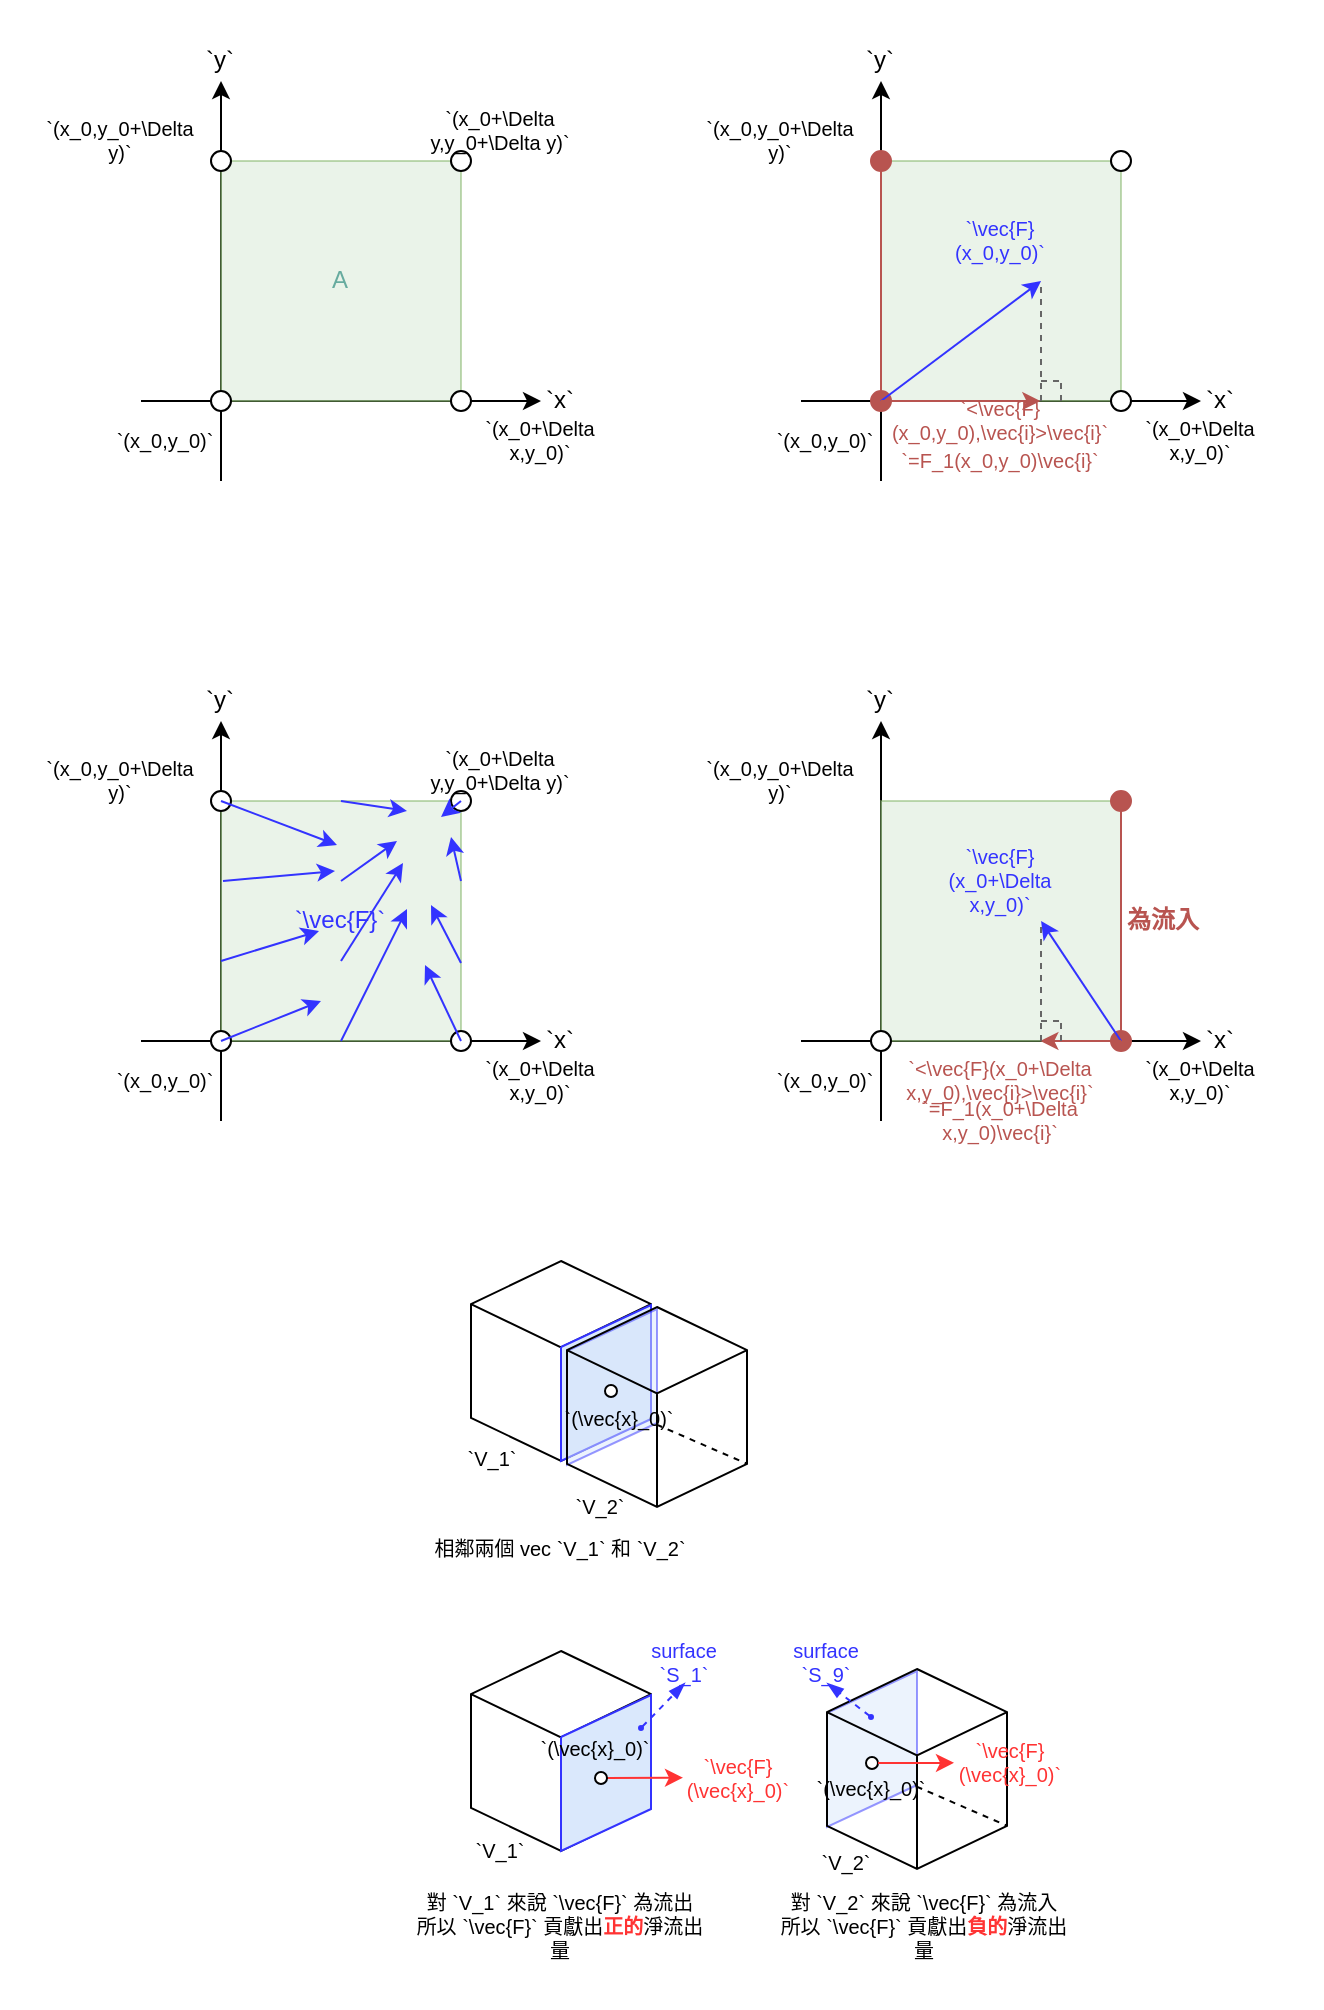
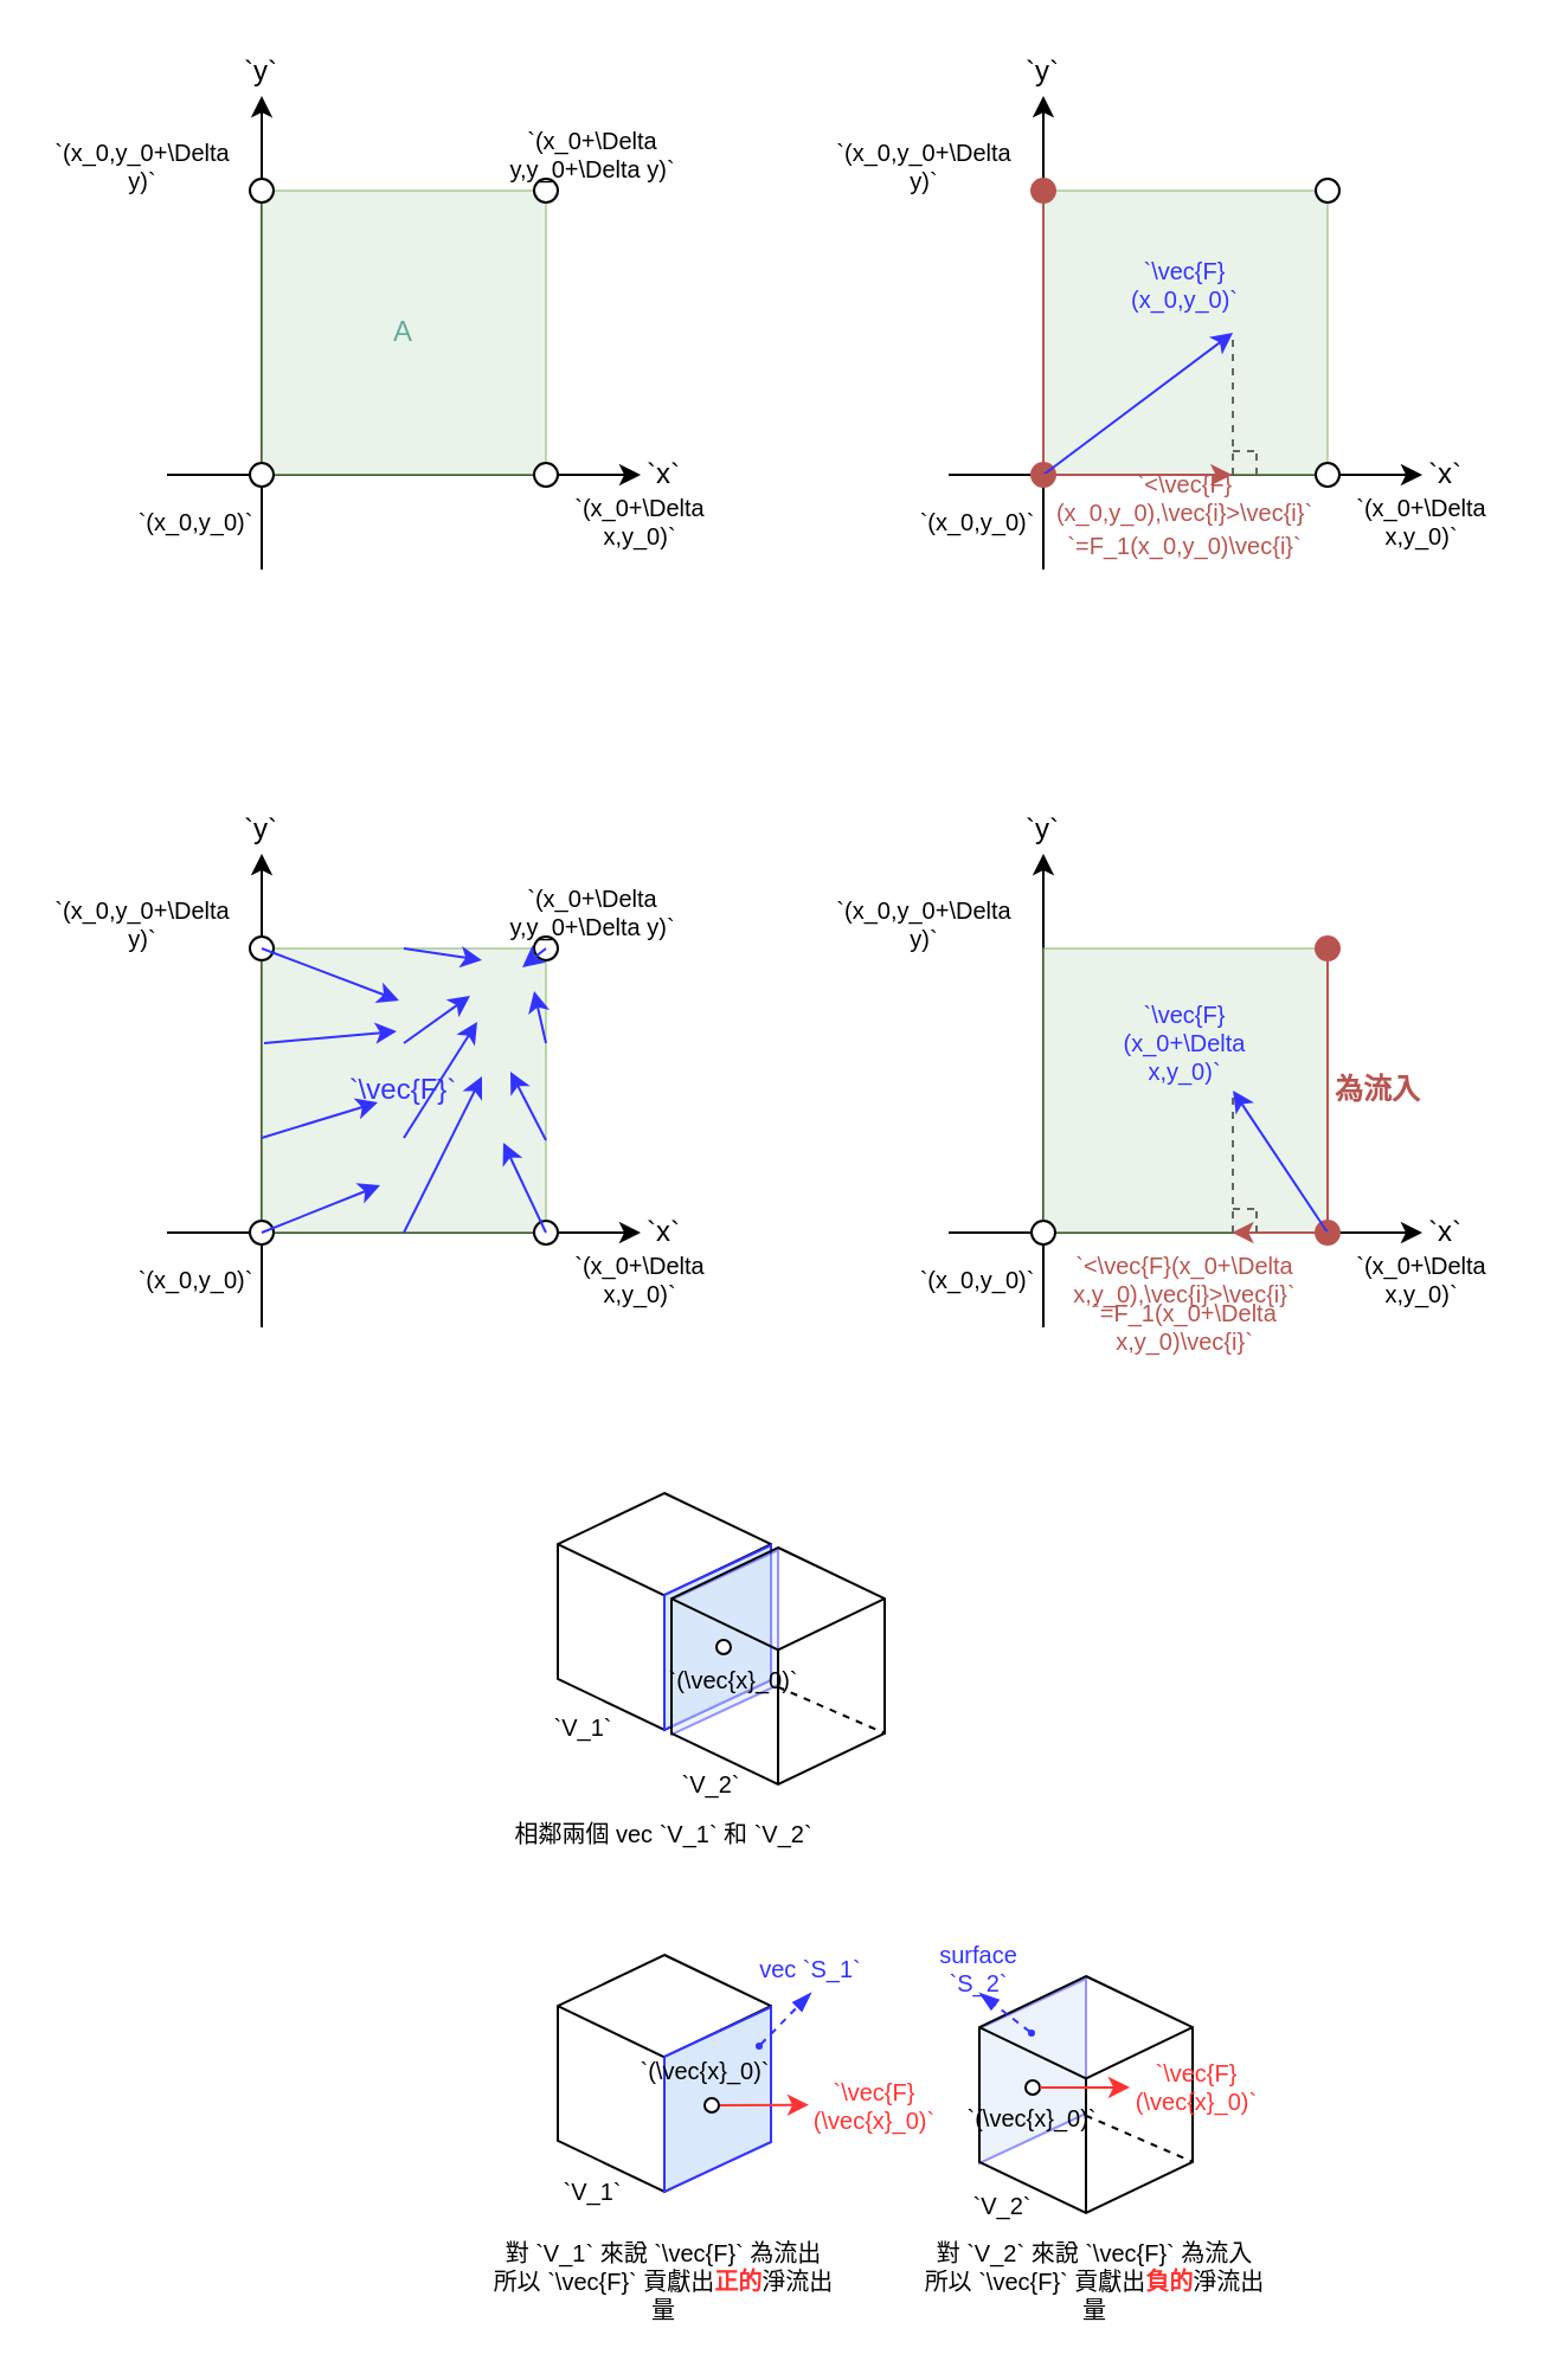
- <mxCell id="114" value="&lt;font color=&quot;#3333ff&quot;&gt;surface `S_1`&lt;/font&gt;" style="text;html=1;align=center;verticalAlign=middle;whiteSpace=wrap;rounded=0;fontSize=10;" vertex="1" parent="1"><mxGeometry x="315" y="821" width="54" height="20" as="geometry" /></mxCell>
+ <mxCell id="114" value="&lt;font color=&quot;#3333ff&quot;&gt;vec `S_1`&lt;/font&gt;" style="text;html=1;align=center;verticalAlign=middle;whiteSpace=wrap;rounded=0;fontSize=10;" vertex="1" parent="1"><mxGeometry x="315" y="821" width="54" height="20" as="geometry" /></mxCell>
- <mxCell id="116" value="&lt;font color=&quot;#3333ff&quot;&gt;surface `S_9`&lt;/font&gt;" style="text;html=1;align=center;verticalAlign=middle;whiteSpace=wrap;rounded=0;fontSize=10;" vertex="1" parent="1"><mxGeometry x="386" y="821" width="54" height="20" as="geometry" /></mxCell>
+ <mxCell id="116" value="&lt;font color=&quot;#3333ff&quot;&gt;surface `S_2`&lt;/font&gt;" style="text;html=1;align=center;verticalAlign=middle;whiteSpace=wrap;rounded=0;fontSize=10;" vertex="1" parent="1"><mxGeometry x="386" y="821" width="54" height="20" as="geometry" /></mxCell>
